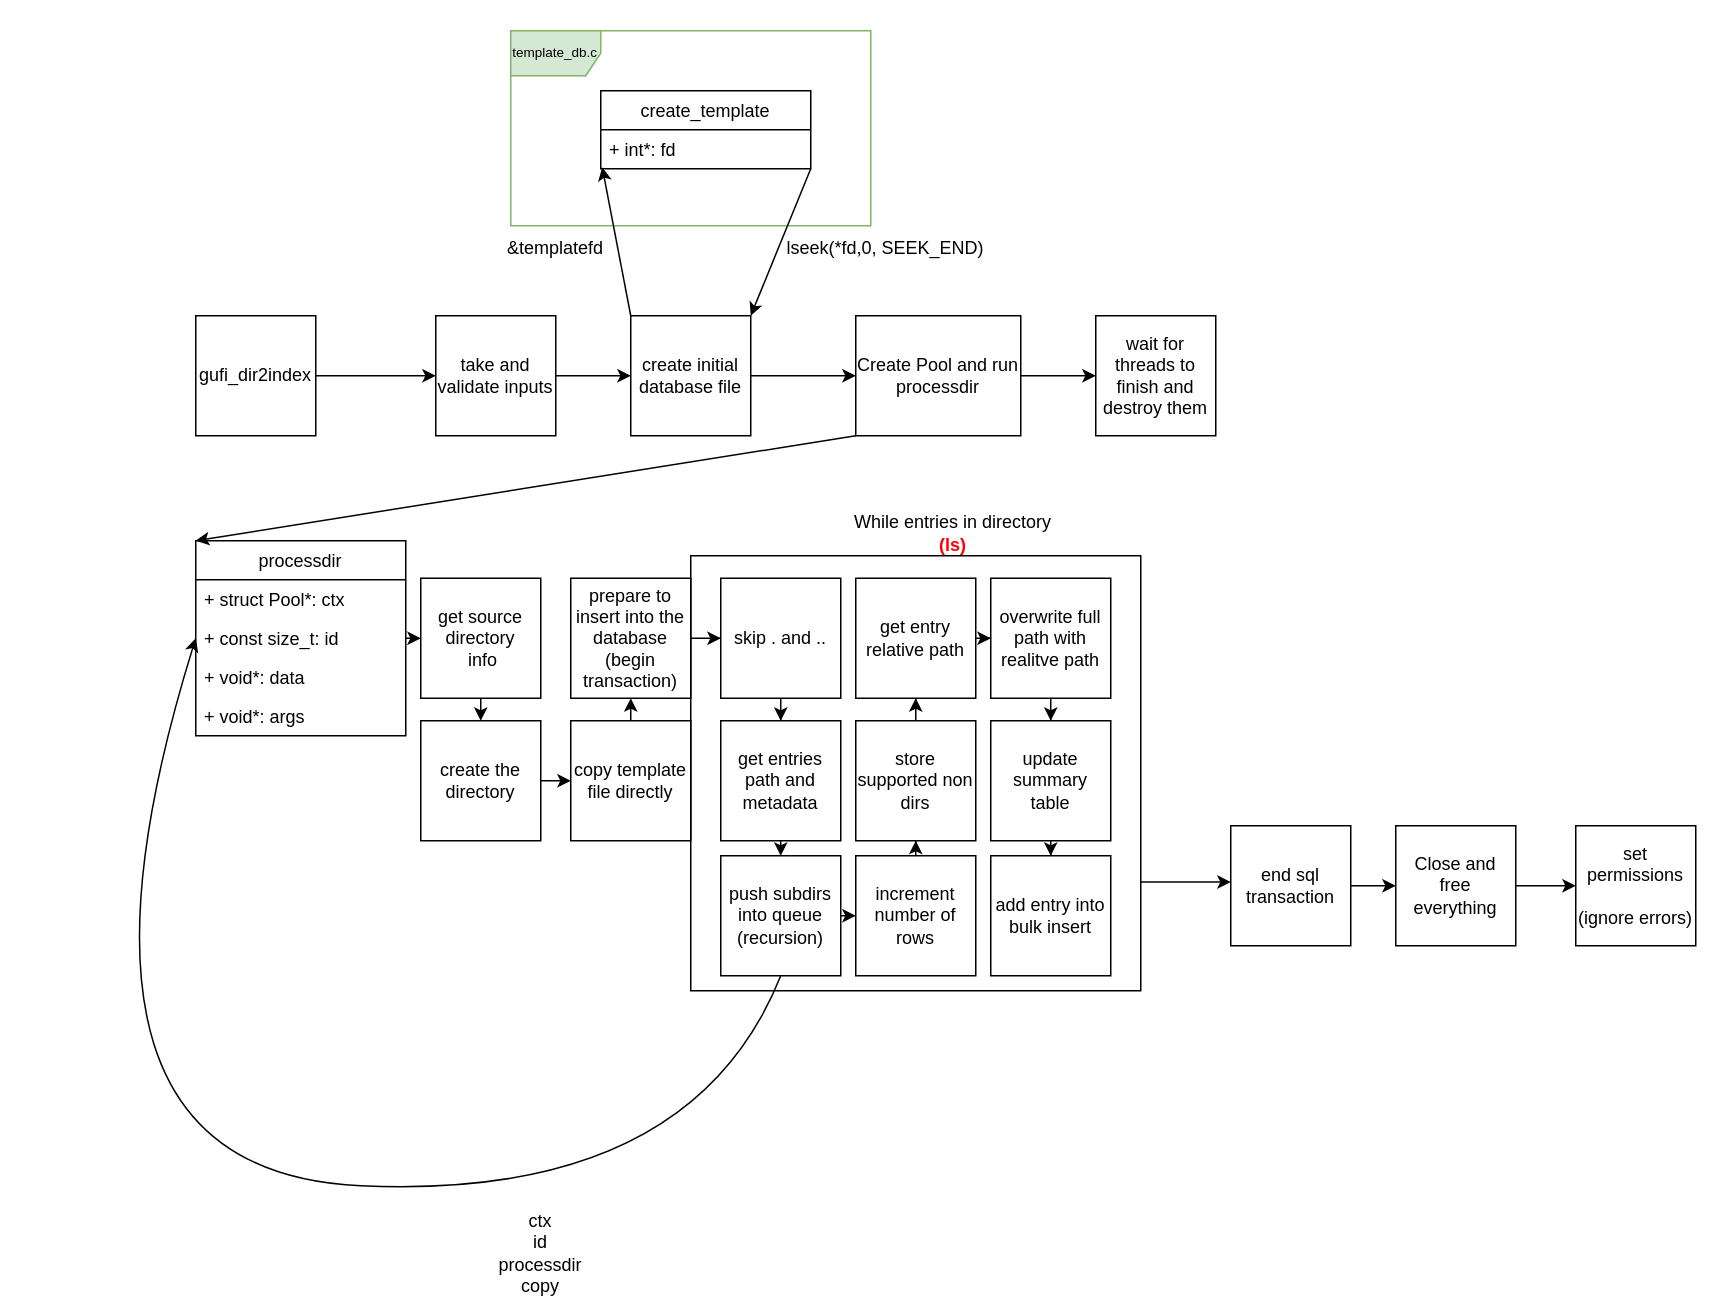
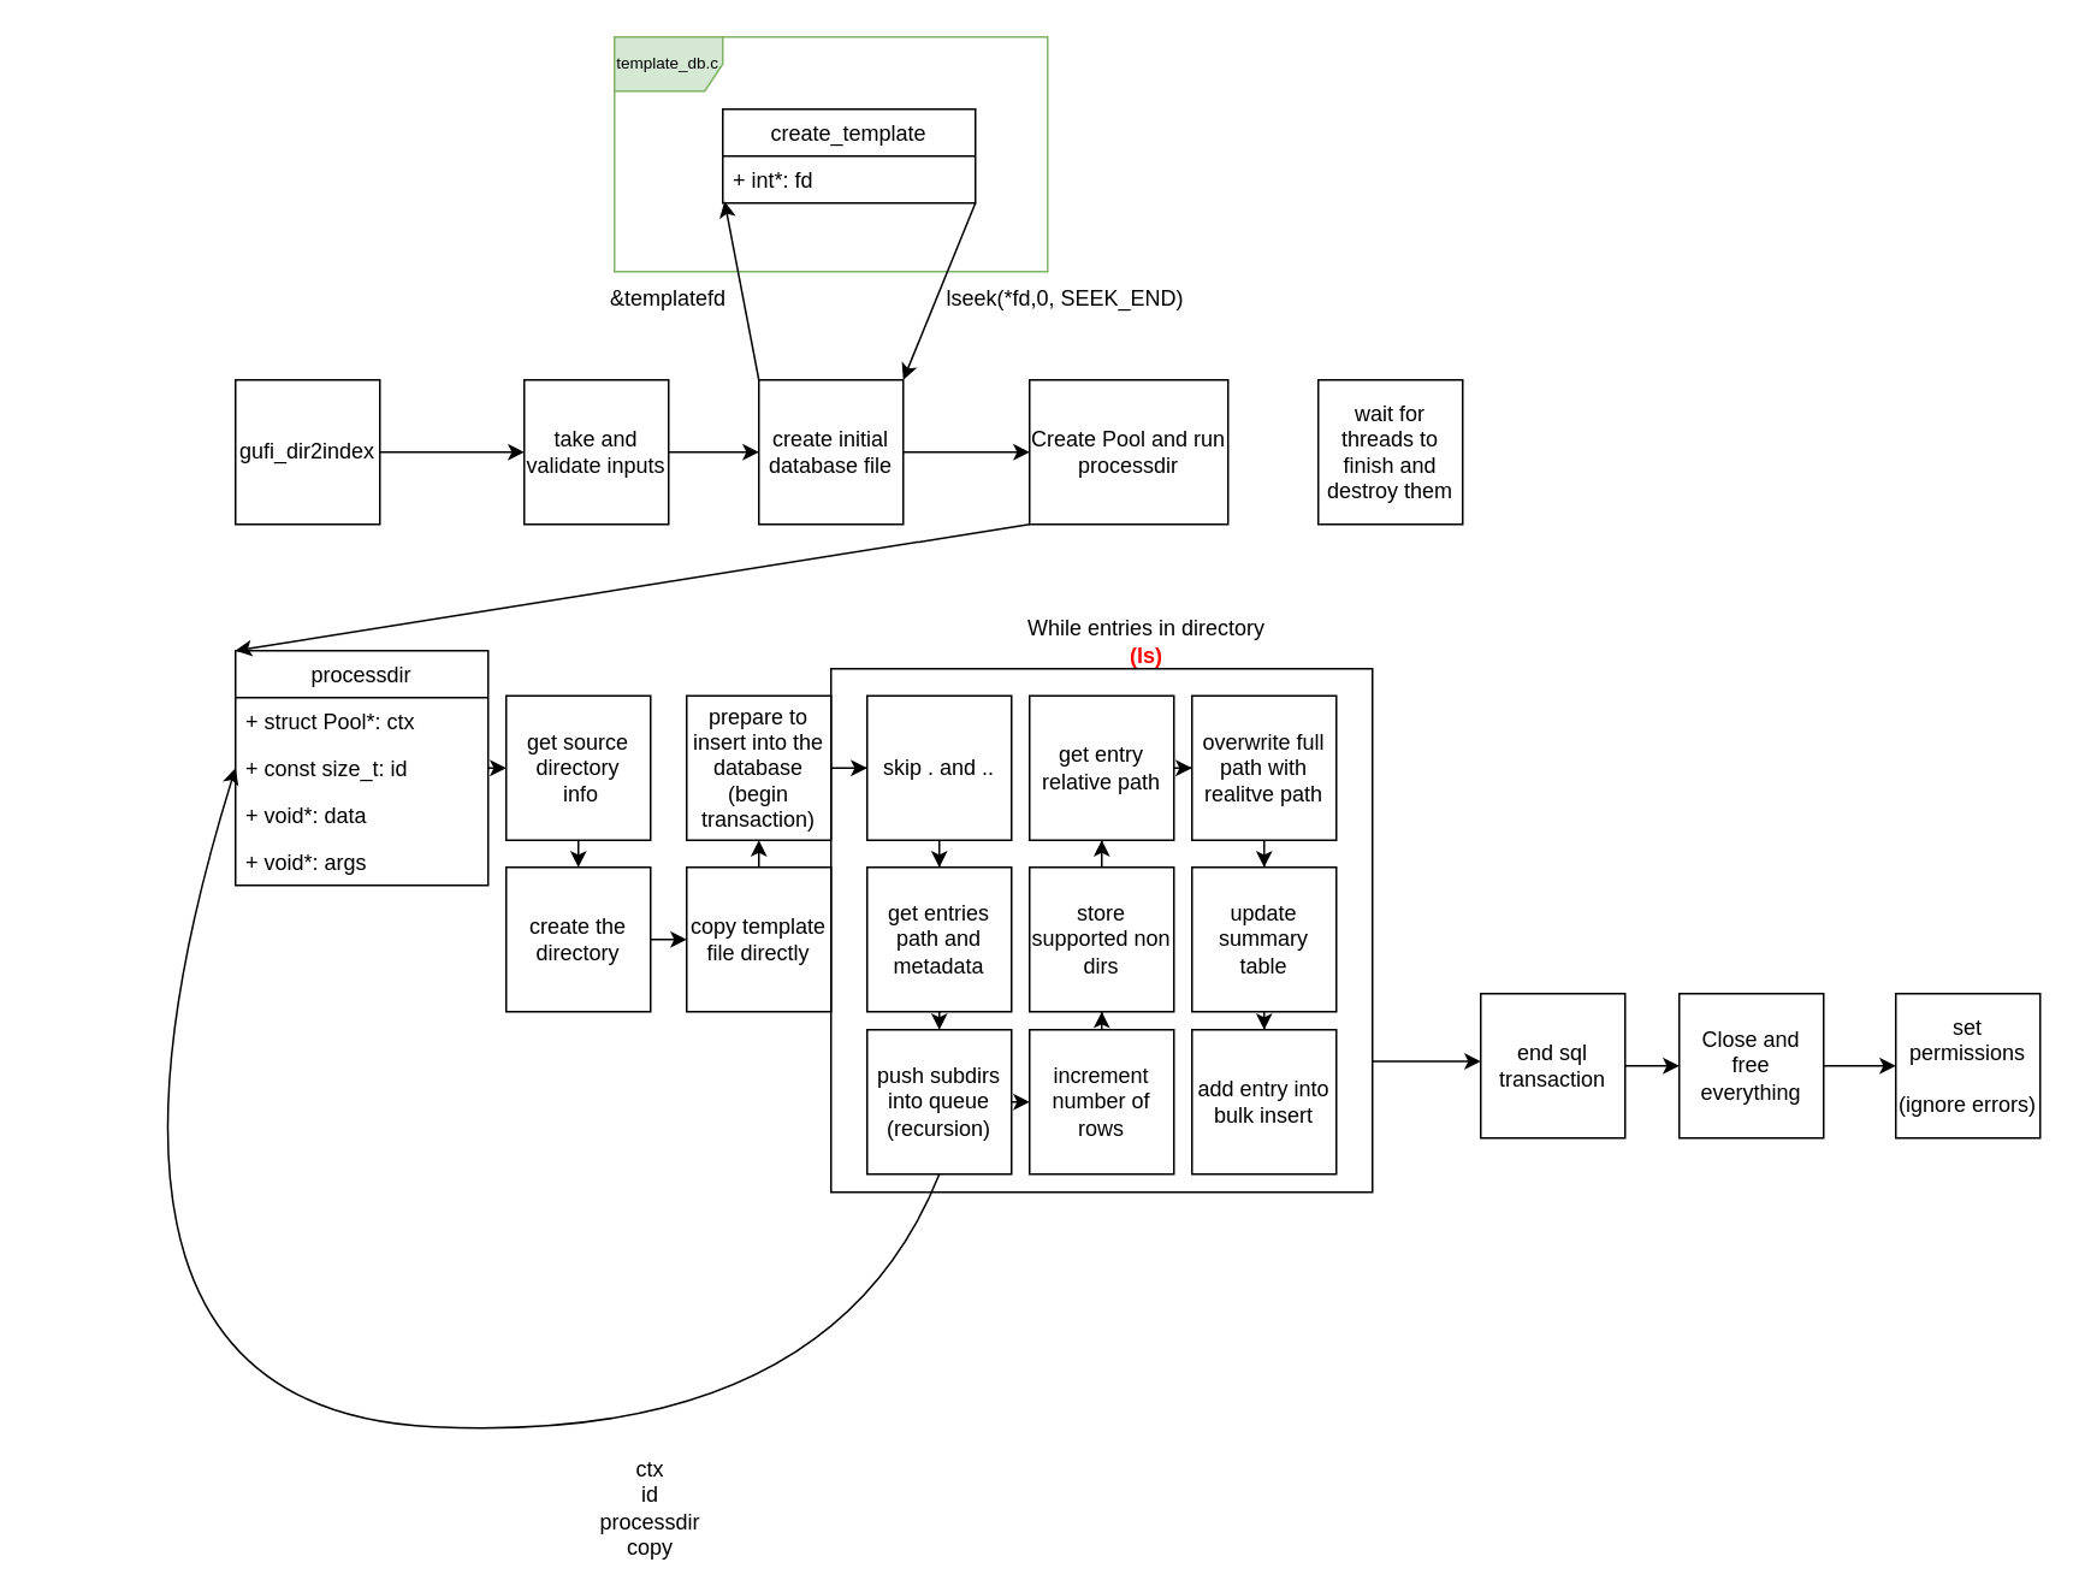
- <mxCell id="17" value="" style="edgeStyle=orthogonalEdgeStyle;rounded=0;orthogonalLoop=1;jettySize=auto;html=1;" edge="1" parent="1" source="18" target="56"><mxGeometry relative="1" as="geometry" /></mxCell>
